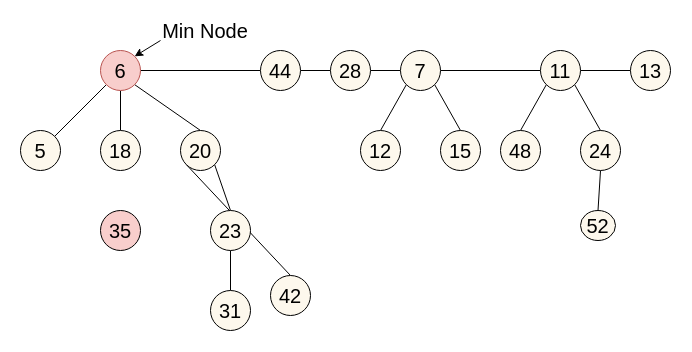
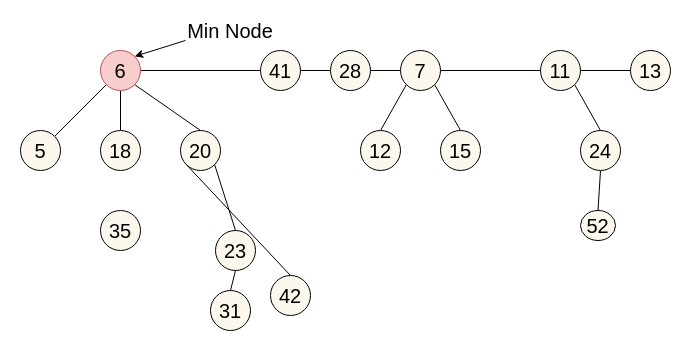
- <mxCell id="37" value="Min Node" style="text;html=1;strokeColor=none;fillColor=none;align=center;verticalAlign=middle;whiteSpace=wrap;rounded=0;fontSize=20;" vertex="1" parent="1"><mxGeometry x="160" y="20" width="90" height="20" as="geometry" /></mxCell>
+ <mxCell id="37" value="Min Node" style="text;html=1;strokeColor=none;fillColor=none;align=center;verticalAlign=middle;whiteSpace=wrap;rounded=0;fontSize=20;" vertex="1" parent="1"><mxGeometry x="185" y="20" width="90" height="20" as="geometry" /></mxCell>
- <mxCell id="8" value="&lt;font style=&quot;font-size: 20px&quot;&gt;44&lt;/font&gt;" style="ellipse;whiteSpace=wrap;html=1;aspect=fixed;fillColor=#FDF8ED;" vertex="1" parent="1"><mxGeometry x="260" y="50" width="40" height="40" as="geometry" /></mxCell>
+ <mxCell id="8" value="&lt;font style=&quot;font-size: 20px&quot;&gt;41&lt;/font&gt;" style="ellipse;whiteSpace=wrap;html=1;aspect=fixed;fillColor=#FDF8ED;" vertex="1" parent="1"><mxGeometry x="260" y="50" width="40" height="40" as="geometry" /></mxCell>
- <mxCell id="28" style="edgeStyle=none;rounded=0;orthogonalLoop=1;jettySize=auto;html=1;exitX=0;exitY=1;exitDx=0;exitDy=0;entryX=0.5;entryY=0;entryDx=0;entryDy=0;endArrow=none;endFill=0;strokeColor=#000000;fontSize=20;" edge="1" parent="1" source="30" target="31"><mxGeometry relative="1" as="geometry" /></mxCell>
- <mxCell id="31" value="&lt;font style=&quot;font-size: 20px&quot;&gt;48&lt;br&gt;&lt;/font&gt;" style="ellipse;whiteSpace=wrap;html=1;aspect=fixed;fillColor=#FDF8ED;" vertex="1" parent="1"><mxGeometry x="500" y="130" width="40" height="40" as="geometry" /></mxCell>
- <mxCell id="14" value="&lt;font style=&quot;font-size: 20px&quot;&gt;35&lt;br&gt;&lt;/font&gt;" style="ellipse;whiteSpace=wrap;html=1;aspect=fixed;fillColor=#f8cecc;" vertex="1" parent="1"><mxGeometry x="100" y="210" width="40" height="40" as="geometry" /></mxCell>
+ <mxCell id="14" value="&lt;font style=&quot;font-size: 20px&quot;&gt;35&lt;br&gt;&lt;/font&gt;" style="ellipse;whiteSpace=wrap;html=1;aspect=fixed;fillColor=#FDF8ED;" vertex="1" parent="1"><mxGeometry x="100" y="210" width="40" height="40" as="geometry" /></mxCell>
- <mxCell id="17" value="&lt;font style=&quot;font-size: 20px&quot;&gt;23&lt;br&gt;&lt;/font&gt;" style="ellipse;whiteSpace=wrap;html=1;aspect=fixed;fillColor=#FDF8ED;" vertex="1" parent="1"><mxGeometry x="210" y="210" width="40" height="40" as="geometry" /></mxCell>
+ <mxCell id="17" value="&lt;font style=&quot;font-size: 20px&quot;&gt;23&lt;br&gt;&lt;/font&gt;" style="ellipse;whiteSpace=wrap;html=1;aspect=fixed;fillColor=#FDF8ED;" vertex="1" parent="1"><mxGeometry x="215" y="230" width="40" height="40" as="geometry" /></mxCell>
